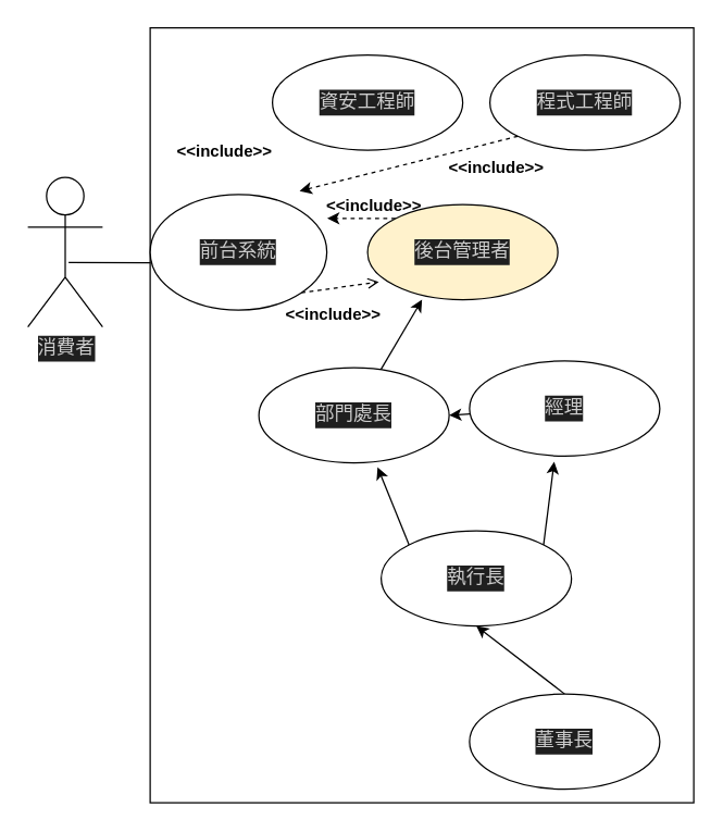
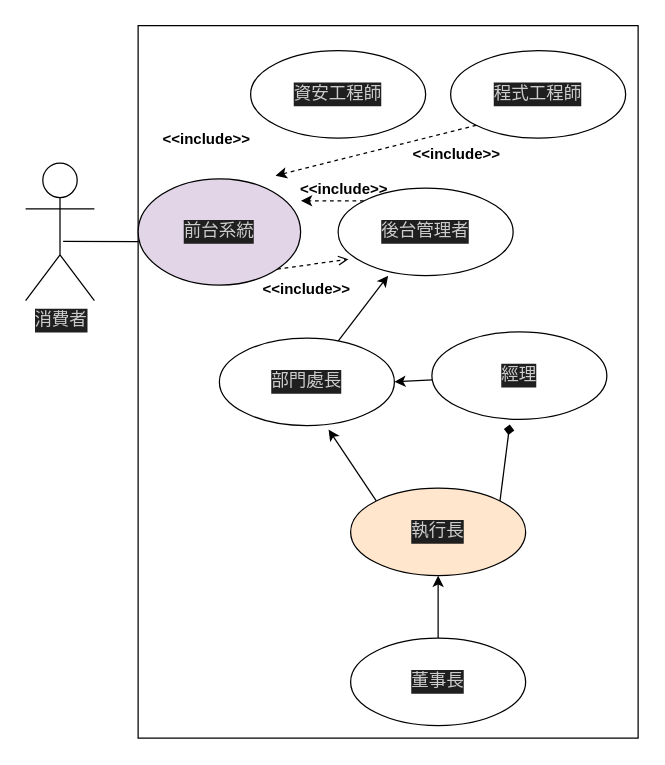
- <mxCell id="5" value="&lt;div style=&quot;color: rgb(204, 204, 204); background-color: rgb(31, 31, 31); font-family: Consolas, &amp;quot;Courier New&amp;quot;, monospace; font-size: 14px; line-height: 19px;&quot;&gt;前台系統&lt;/div&gt;" style="ellipse;whiteSpace=wrap;html=1;" parent="1" vertex="1"><mxGeometry x="110" y="142.5" width="130" height="85" as="geometry" /></mxCell>
+ <mxCell id="5" value="&lt;div style=&quot;color: rgb(204, 204, 204); background-color: rgb(31, 31, 31); font-family: Consolas, &amp;quot;Courier New&amp;quot;, monospace; font-size: 14px; line-height: 19px;&quot;&gt;前台系統&lt;/div&gt;" style="ellipse;whiteSpace=wrap;html=1;fillColor=#e1d5e7;" parent="1" vertex="1"><mxGeometry x="110" y="142.5" width="130" height="85" as="geometry" /></mxCell>
- <mxCell id="8" value="&lt;div style=&quot;color: rgb(204, 204, 204); background-color: rgb(31, 31, 31); font-family: Consolas, &amp;quot;Courier New&amp;quot;, monospace; font-size: 14px; line-height: 19px;&quot;&gt;&lt;div style=&quot;line-height: 19px;&quot;&gt;後台管理者&lt;/div&gt;&lt;/div&gt;" style="ellipse;whiteSpace=wrap;html=1;fillColor=#fff2cc;" parent="1" vertex="1"><mxGeometry x="270" y="150" width="140" height="70" as="geometry" /></mxCell>
+ <mxCell id="8" value="&lt;div style=&quot;color: rgb(204, 204, 204); background-color: rgb(31, 31, 31); font-family: Consolas, &amp;quot;Courier New&amp;quot;, monospace; font-size: 14px; line-height: 19px;&quot;&gt;&lt;div style=&quot;line-height: 19px;&quot;&gt;後台管理者&lt;/div&gt;&lt;/div&gt;" style="ellipse;whiteSpace=wrap;html=1;" parent="1" vertex="1"><mxGeometry x="270" y="150" width="140" height="70" as="geometry" /></mxCell>
- <mxCell id="14" value="&lt;div style=&quot;color: rgb(204, 204, 204); background-color: rgb(31, 31, 31); font-family: Consolas, &amp;quot;Courier New&amp;quot;, monospace; font-size: 14px; line-height: 19px;&quot;&gt;&lt;div style=&quot;line-height: 19px;&quot;&gt;部門處長&lt;/div&gt;&lt;/div&gt;" style="ellipse;whiteSpace=wrap;html=1;" parent="1" vertex="1"><mxGeometry x="190" y="270" width="140" height="70" as="geometry" /></mxCell>
+ <mxCell id="14" value="&lt;div style=&quot;color: rgb(204, 204, 204); background-color: rgb(31, 31, 31); font-family: Consolas, &amp;quot;Courier New&amp;quot;, monospace; font-size: 14px; line-height: 19px;&quot;&gt;&lt;div style=&quot;line-height: 19px;&quot;&gt;部門處長&lt;/div&gt;&lt;/div&gt;" style="ellipse;whiteSpace=wrap;html=1;" parent="1" vertex="1"><mxGeometry x="175" y="270" width="140" height="70" as="geometry" /></mxCell>
- <mxCell id="18" style="edgeStyle=none;html=1;exitX=1;exitY=0;exitDx=0;exitDy=0;entryX=0.445;entryY=1.059;entryDx=0;entryDy=0;entryPerimeter=0;" parent="1" source="19" target="10" edge="1"><mxGeometry relative="1" as="geometry"><mxPoint x="410" y="350" as="targetPoint" /></mxGeometry></mxCell>
+ <mxCell id="18" style="edgeStyle=none;html=1;exitX=1;exitY=0;exitDx=0;exitDy=0;entryX=0.445;entryY=1.059;entryDx=0;entryDy=0;entryPerimeter=0;endArrow=diamond;" parent="1" source="19" target="10" edge="1"><mxGeometry relative="1" as="geometry"><mxPoint x="410" y="350" as="targetPoint" /></mxGeometry></mxCell>
- <mxCell id="19" value="&lt;div style=&quot;color: rgb(204, 204, 204); background-color: rgb(31, 31, 31); font-family: Consolas, &amp;quot;Courier New&amp;quot;, monospace; font-size: 14px; line-height: 19px;&quot;&gt;&lt;div style=&quot;line-height: 19px;&quot;&gt;&lt;div style=&quot;line-height: 19px;&quot;&gt;執行長&lt;/div&gt;&lt;/div&gt;&lt;/div&gt;" style="ellipse;whiteSpace=wrap;html=1;" parent="1" vertex="1"><mxGeometry x="280" y="390" width="140" height="70" as="geometry" /></mxCell>
+ <mxCell id="19" value="&lt;div style=&quot;color: rgb(204, 204, 204); background-color: rgb(31, 31, 31); font-family: Consolas, &amp;quot;Courier New&amp;quot;, monospace; font-size: 14px; line-height: 19px;&quot;&gt;&lt;div style=&quot;line-height: 19px;&quot;&gt;&lt;div style=&quot;line-height: 19px;&quot;&gt;執行長&lt;/div&gt;&lt;/div&gt;&lt;/div&gt;" style="ellipse;whiteSpace=wrap;html=1;fillColor=#ffe6cc;" parent="1" vertex="1"><mxGeometry x="280" y="390" width="140" height="70" as="geometry" /></mxCell>
- <mxCell id="16" value="&lt;div style=&quot;color: rgb(204, 204, 204); background-color: rgb(31, 31, 31); font-family: Consolas, &amp;quot;Courier New&amp;quot;, monospace; font-size: 14px; line-height: 19px;&quot;&gt;&lt;div style=&quot;line-height: 19px;&quot;&gt;&lt;div style=&quot;line-height: 19px;&quot;&gt;&lt;div style=&quot;line-height: 19px;&quot;&gt;董事長&lt;/div&gt;&lt;/div&gt;&lt;/div&gt;&lt;/div&gt;" style="ellipse;whiteSpace=wrap;html=1;" parent="1" vertex="1"><mxGeometry x="345" y="510" width="140" height="70" as="geometry" /></mxCell>
+ <mxCell id="16" value="&lt;div style=&quot;color: rgb(204, 204, 204); background-color: rgb(31, 31, 31); font-family: Consolas, &amp;quot;Courier New&amp;quot;, monospace; font-size: 14px; line-height: 19px;&quot;&gt;&lt;div style=&quot;line-height: 19px;&quot;&gt;&lt;div style=&quot;line-height: 19px;&quot;&gt;&lt;div style=&quot;line-height: 19px;&quot;&gt;董事長&lt;/div&gt;&lt;/div&gt;&lt;/div&gt;&lt;/div&gt;" style="ellipse;whiteSpace=wrap;html=1;" parent="1" vertex="1"><mxGeometry x="280" y="510" width="140" height="70" as="geometry" /></mxCell>
